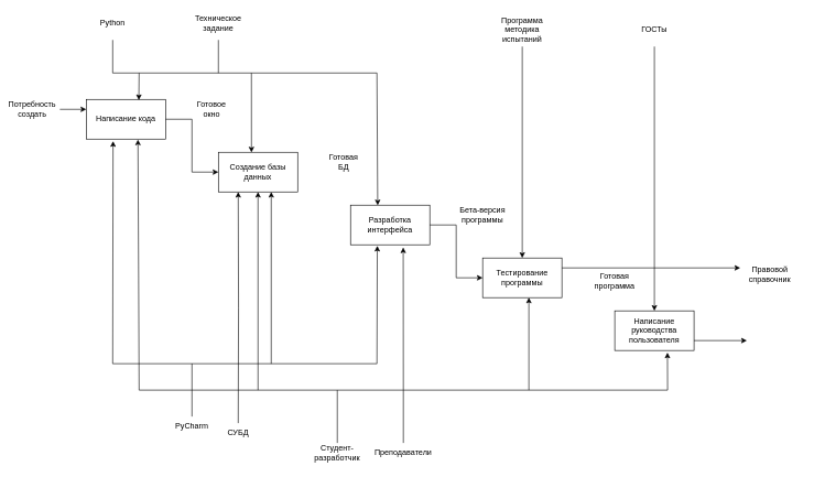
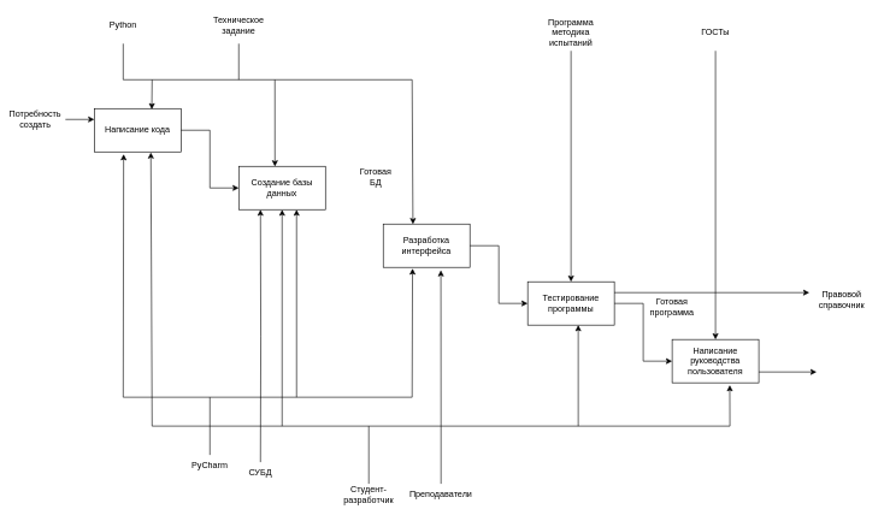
- <mxCell id="17" value="Готовое окно" style="text;html=1;strokeColor=none;fillColor=none;align=center;verticalAlign=middle;whiteSpace=wrap;rounded=0;" vertex="1" parent="1"><mxGeometry x="290" y="150" width="60" height="30" as="geometry" /></mxCell>
- <mxCell id="19" value="Бета-версия программы" style="text;html=1;strokeColor=none;fillColor=none;align=center;verticalAlign=middle;whiteSpace=wrap;rounded=0;" vertex="1" parent="1"><mxGeometry x="690" y="310" width="80" height="30" as="geometry" /></mxCell>
+ <mxCell id="11" style="edgeStyle=orthogonalEdgeStyle;rounded=0;orthogonalLoop=1;jettySize=auto;html=1;exitX=1;exitY=0.5;exitDx=0;exitDy=0;entryX=0;entryY=0.5;entryDx=0;entryDy=0;" edge="1" parent="1" source="12" target="14"><mxGeometry relative="1" as="geometry" /></mxCell>
